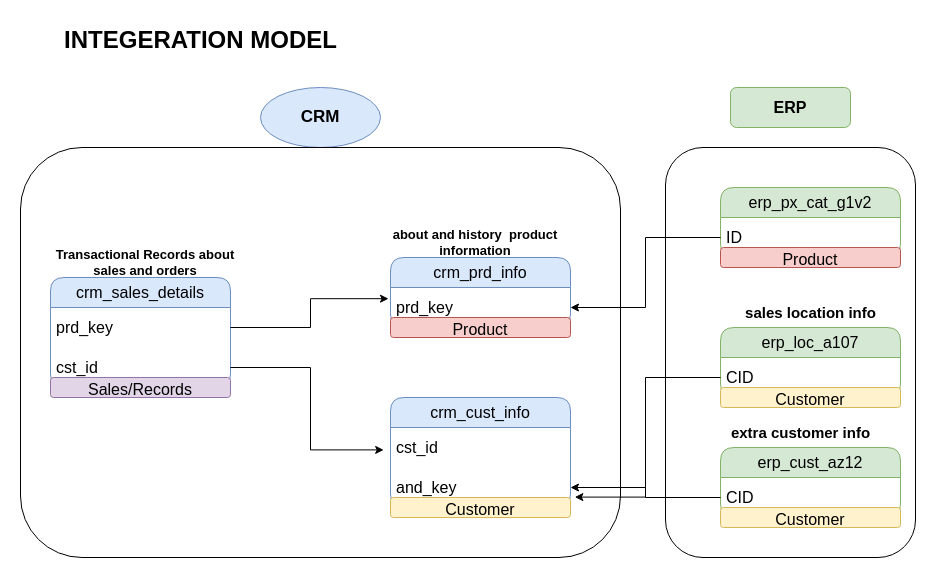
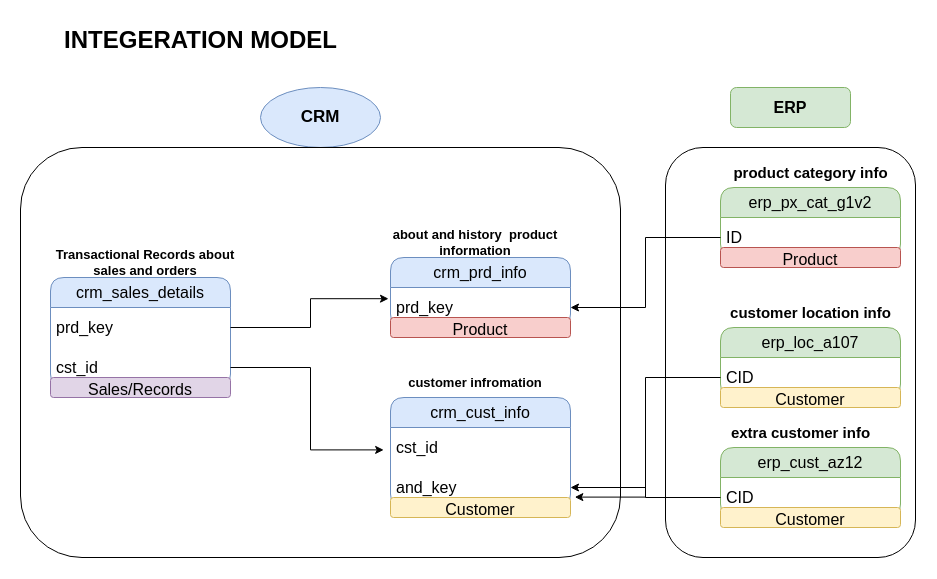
+ <mxCell id="26" value="&lt;span style=&quot;font-size: 15px;&quot;&gt;&lt;b&gt;product category info&lt;/b&gt;&lt;/span&gt;" style="text;html=1;align=center;verticalAlign=middle;resizable=0;points=[];autosize=1;strokeColor=none;fillColor=none;" vertex="1" parent="1"><mxGeometry x="720" y="157" width="180" height="30" as="geometry" /></mxCell>
- <mxCell id="22" value="&lt;span style=&quot;font-size: 15px;&quot;&gt;&lt;b&gt;sales location info&lt;/b&gt;&lt;/span&gt;" style="text;html=1;align=center;verticalAlign=middle;resizable=0;points=[];autosize=1;strokeColor=none;fillColor=none;" vertex="1" parent="1"><mxGeometry x="720" y="297" width="180" height="30" as="geometry" /></mxCell>
+ <mxCell id="22" value="&lt;span style=&quot;font-size: 15px;&quot;&gt;&lt;b&gt;customer location info&lt;/b&gt;&lt;/span&gt;" style="text;html=1;align=center;verticalAlign=middle;resizable=0;points=[];autosize=1;strokeColor=none;fillColor=none;" vertex="1" parent="1"><mxGeometry x="720" y="297" width="180" height="30" as="geometry" /></mxCell>
+ <mxCell id="6" value="&lt;b&gt;&lt;font style=&quot;font-size: 13px;&quot;&gt;customer infromation&lt;/font&gt;&lt;/b&gt;" style="text;html=1;align=center;verticalAlign=middle;whiteSpace=wrap;rounded=0;" vertex="1" parent="1"><mxGeometry x="400" y="367" width="150" height="30" as="geometry" /></mxCell>
